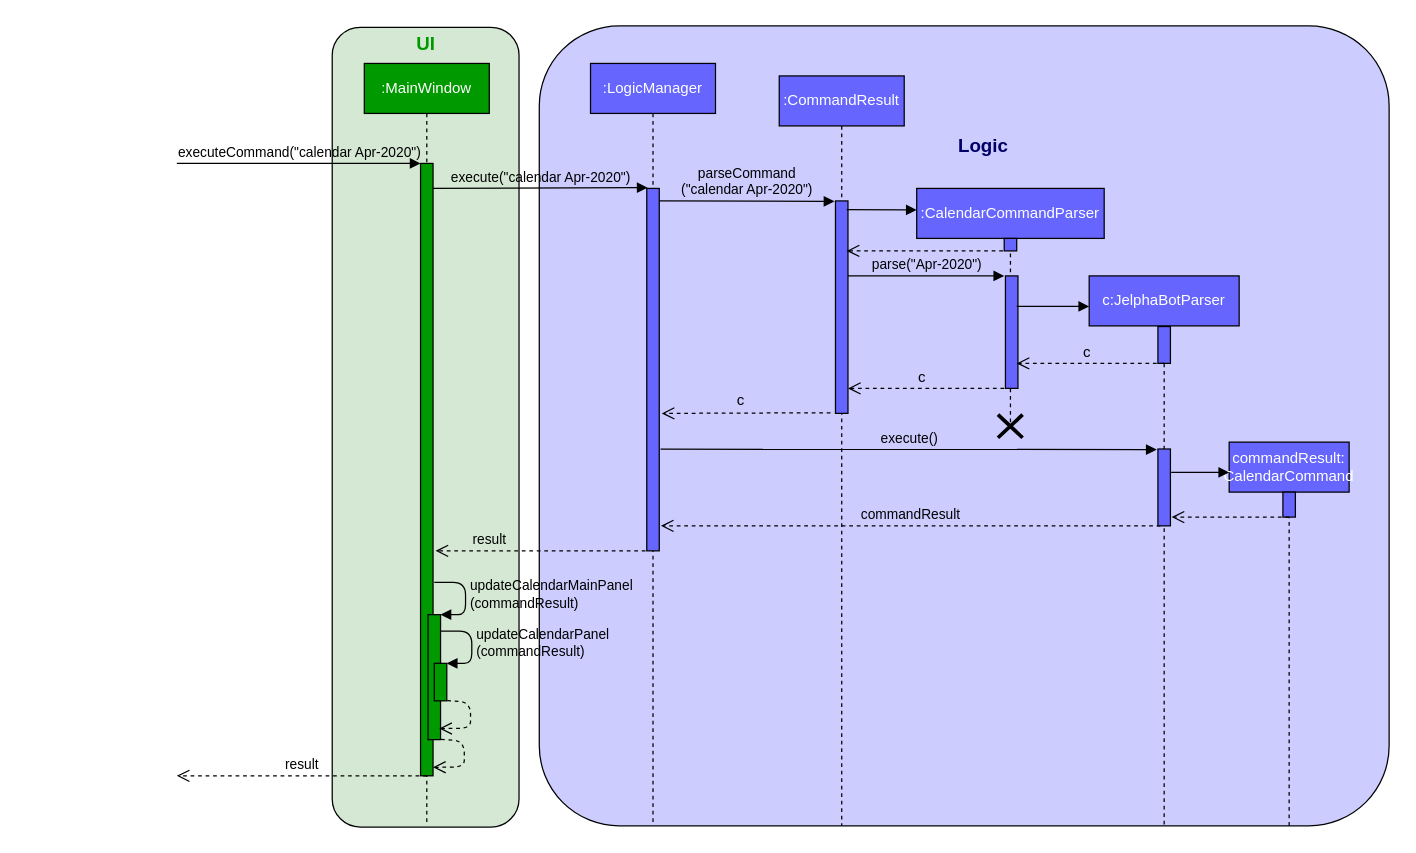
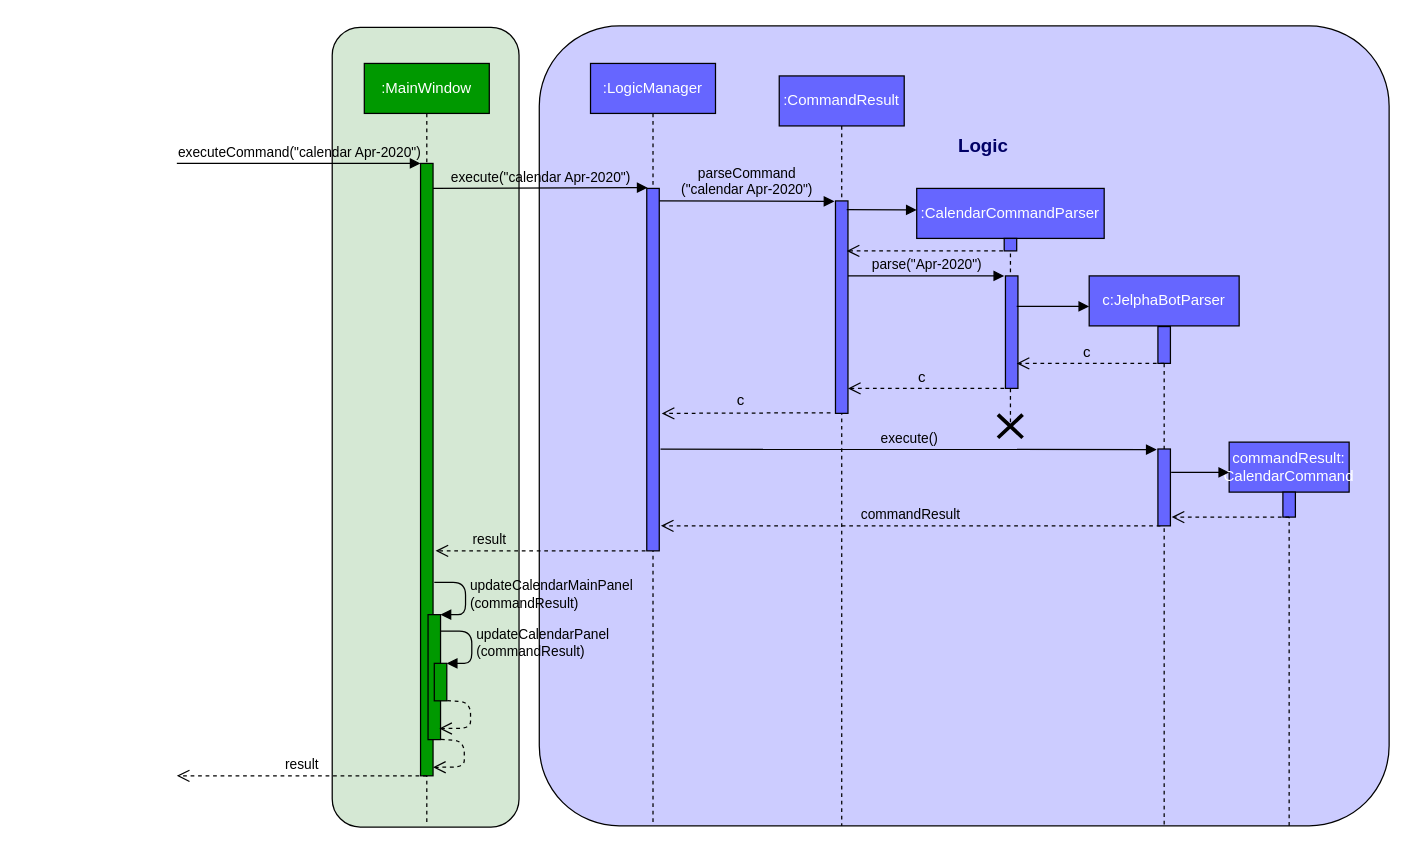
- <mxCell id="6" value="&lt;font style=&quot;font-size: 15px&quot; color=&quot;#009900&quot;&gt;&lt;b&gt;UI&lt;/b&gt;&lt;/font&gt;" style="text;html=1;align=center;verticalAlign=middle;resizable=0;points=[];autosize=1;" parent="1" vertex="1"><mxGeometry x="325.06" y="24" width="30" height="20" as="geometry" /></mxCell>
